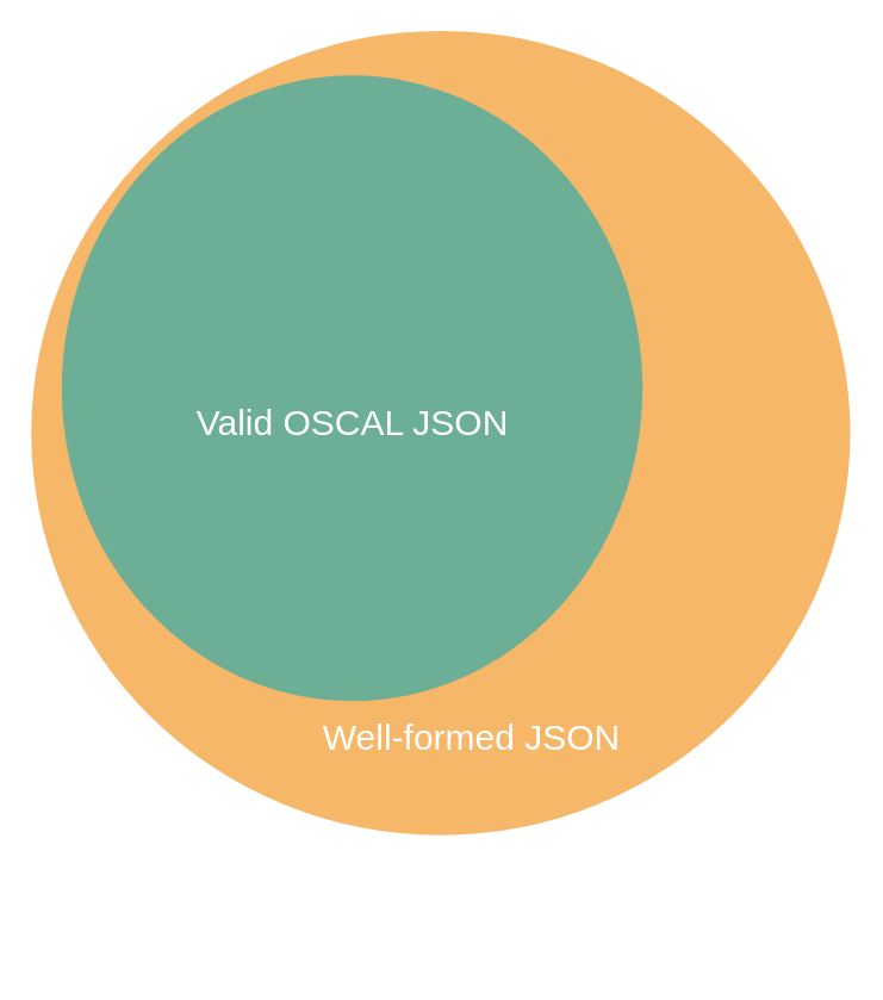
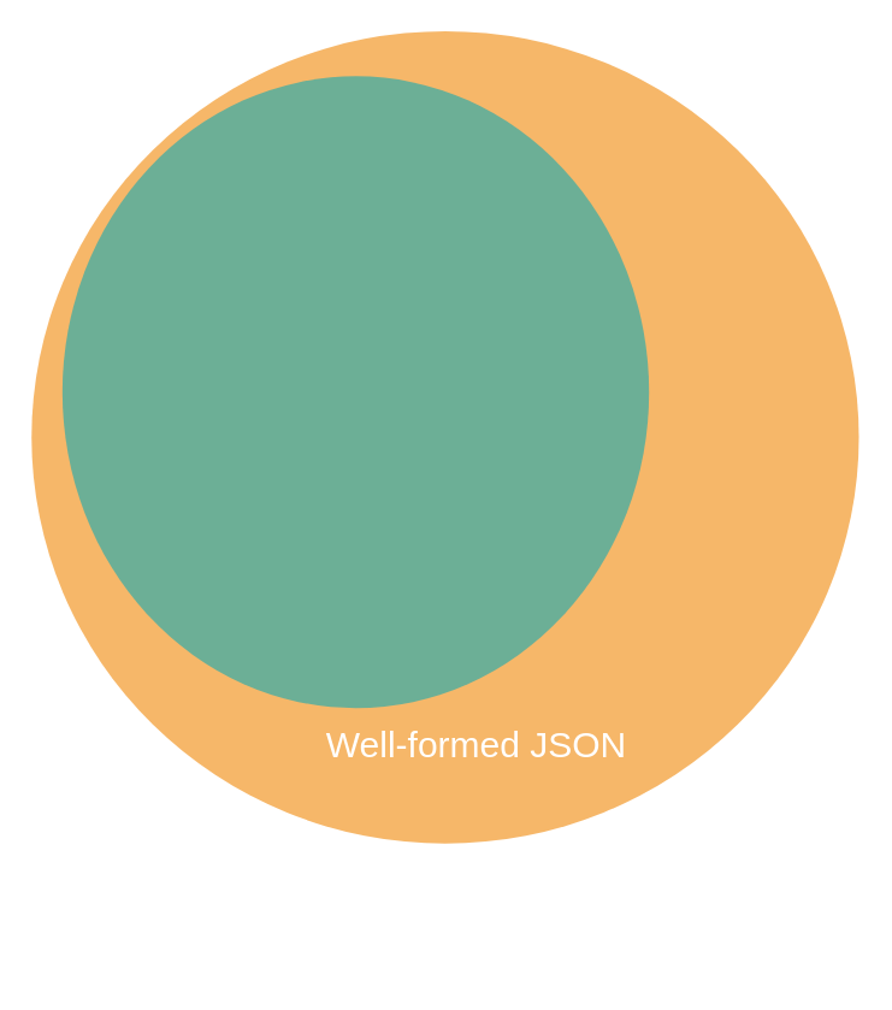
- <mxCell id="4" value="Valid OSCAL JSON" style="text;fontSize=24;align=center;verticalAlign=middle;html=1;fontColor=#FFFFFF;" parent="1" vertex="1"><mxGeometry x="140.5" y="248.5" width="190" height="70" as="geometry" /></mxCell>
